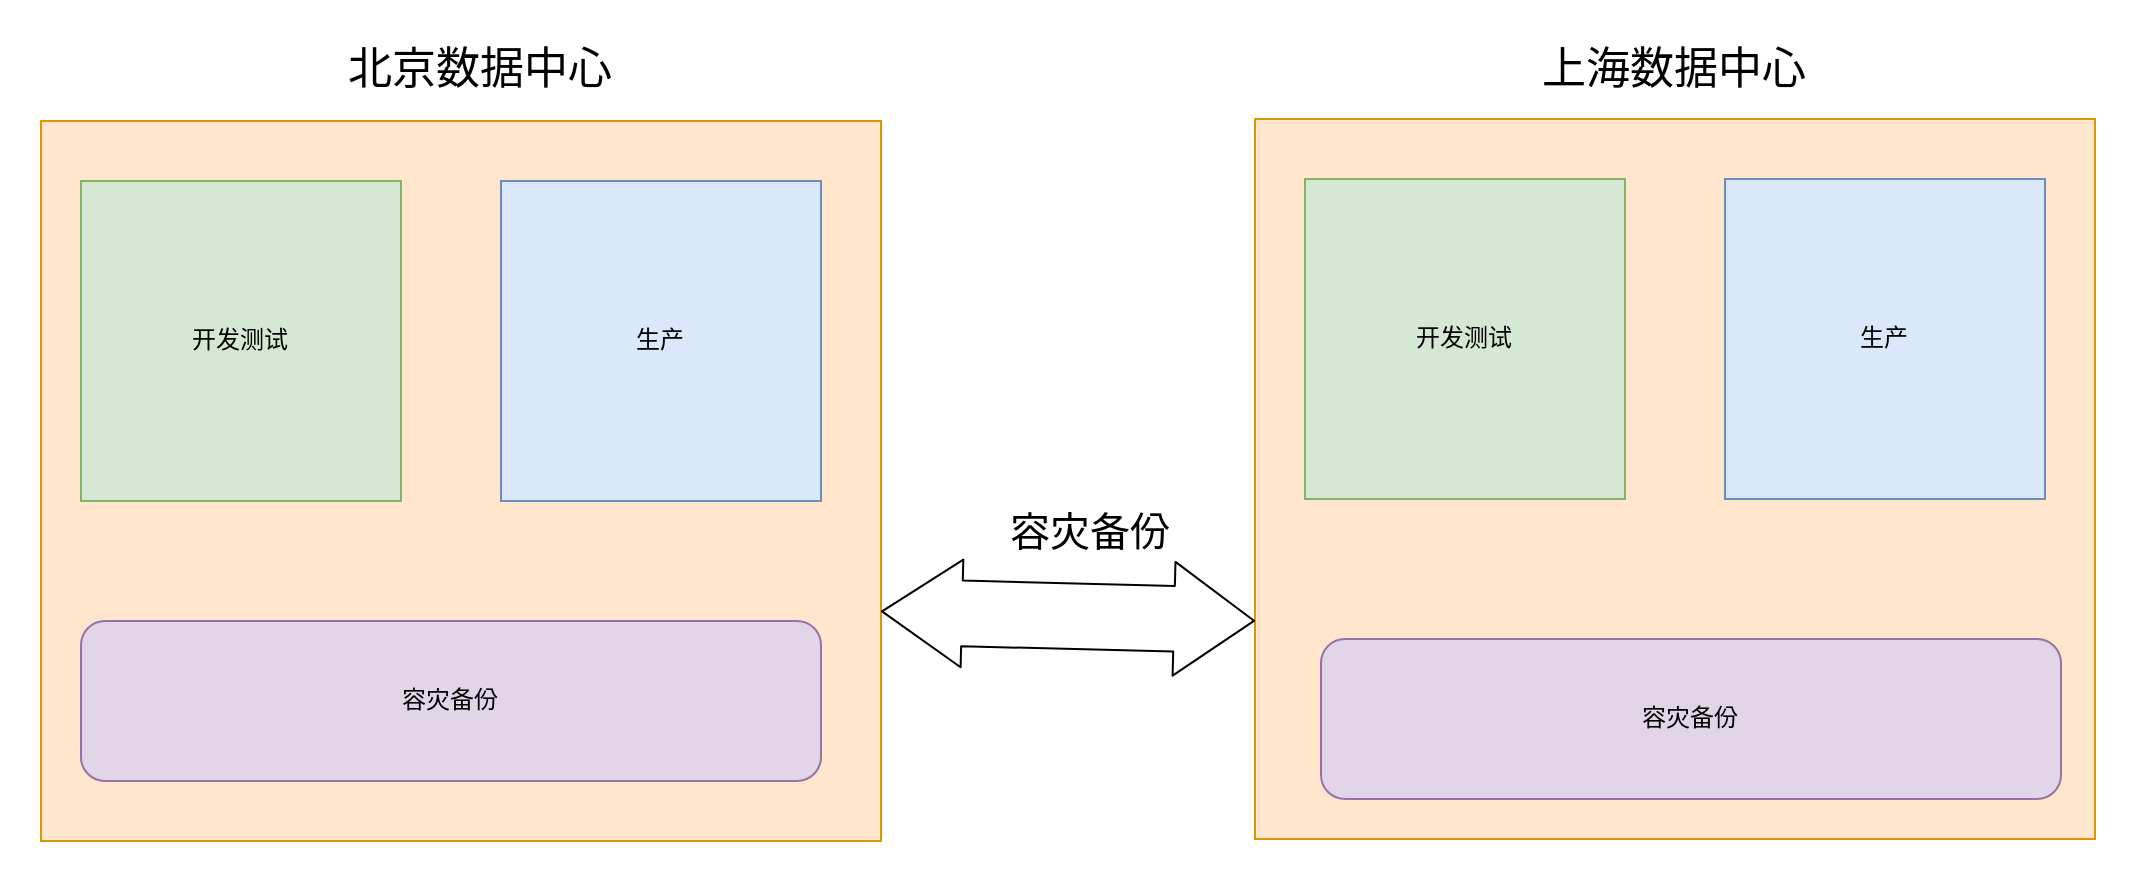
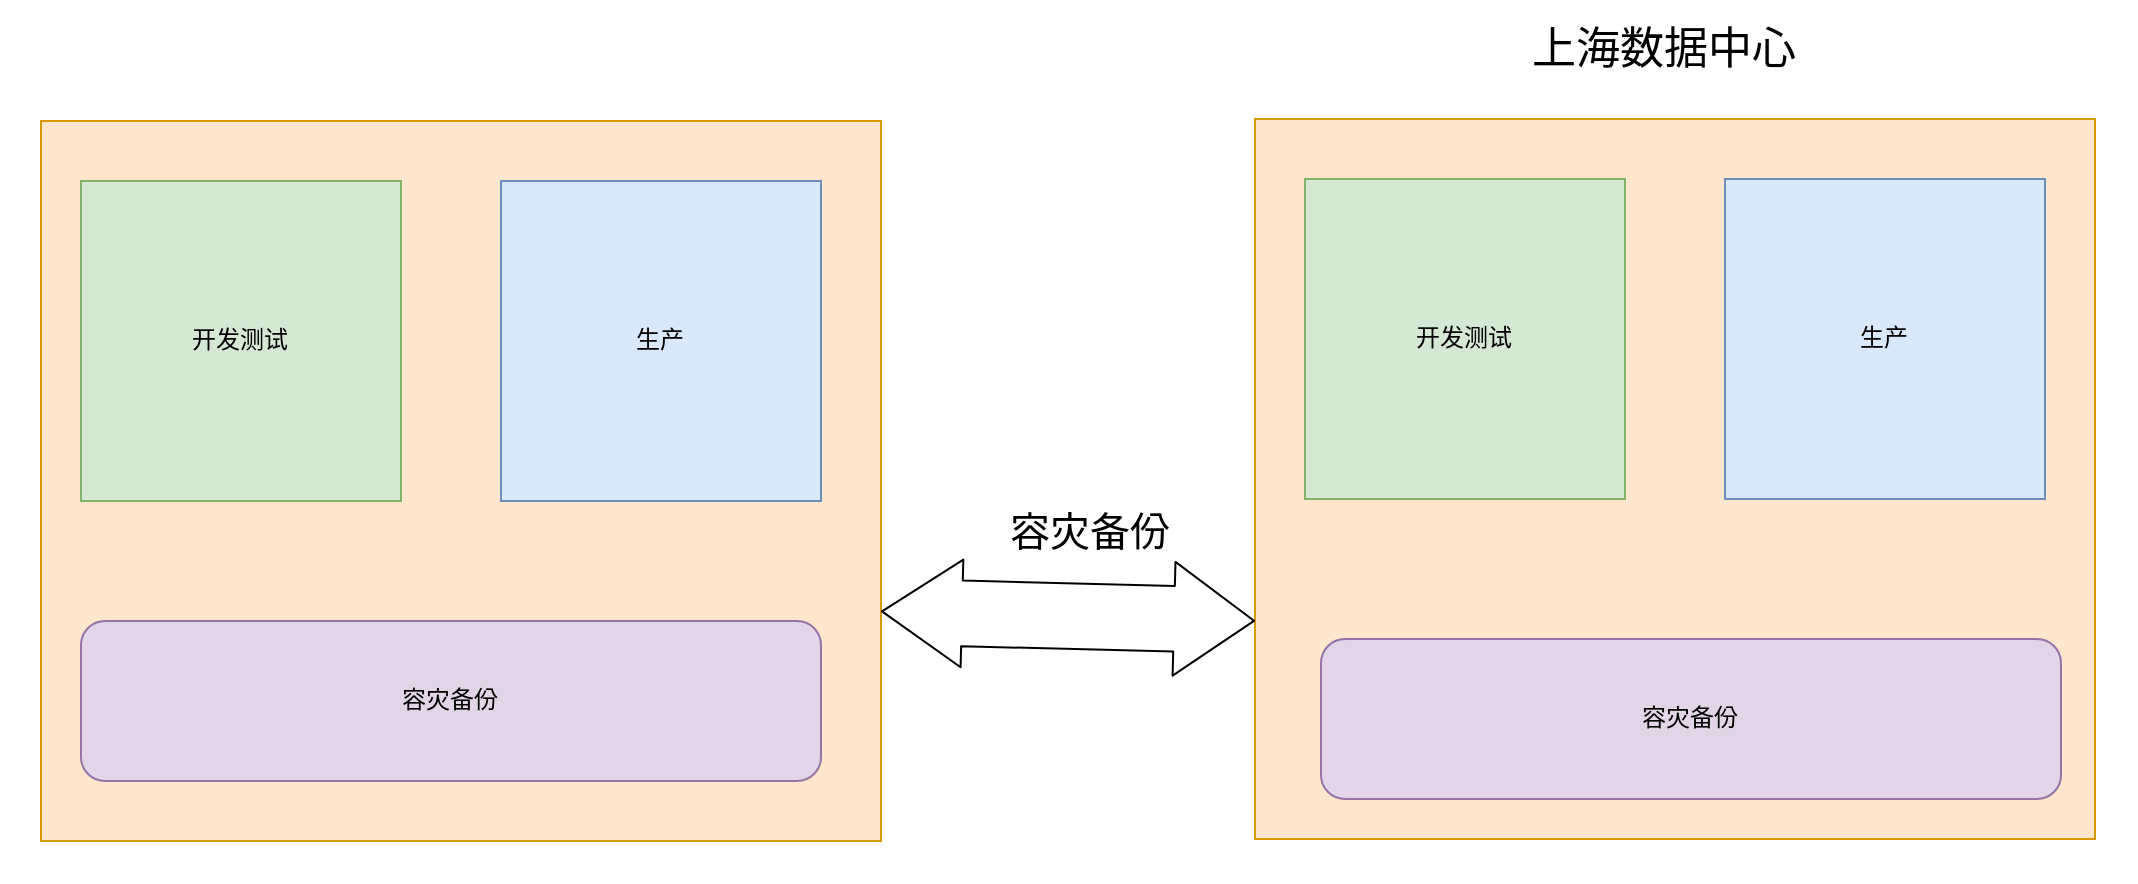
- <mxCell id="12" value="北京数据中心" style="text;html=1;strokeColor=none;fillColor=none;align=center;verticalAlign=middle;whiteSpace=wrap;rounded=0;fontSize=22;" vertex="1" parent="1"><mxGeometry x="160" y="20" width="160" height="30" as="geometry" /></mxCell>
- <mxCell id="13" value="上海数据中心" style="text;html=1;strokeColor=none;fillColor=none;align=center;verticalAlign=middle;whiteSpace=wrap;rounded=0;fontSize=22;" vertex="1" parent="1"><mxGeometry x="757" y="20" width="160" height="30" as="geometry" /></mxCell>
+ <mxCell id="13" value="上海数据中心" style="text;html=1;strokeColor=none;fillColor=none;align=center;verticalAlign=middle;whiteSpace=wrap;rounded=0;fontSize=22;" vertex="1" parent="1"><mxGeometry x="752" y="10" width="160" height="30" as="geometry" /></mxCell>
